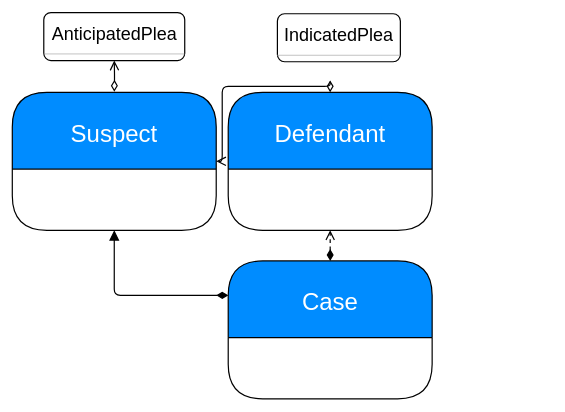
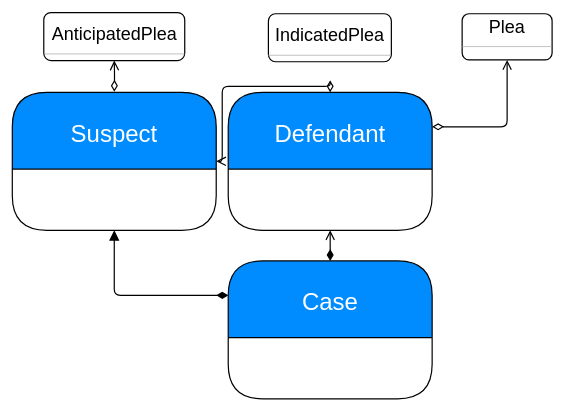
+ <mxCell id="11" value="&lt;p style=&quot;margin: 4px 0px 0px ; text-align: center ; font-size: 30px&quot;&gt;&lt;font style=&quot;font-size: 30px&quot;&gt;Plea&lt;/font&gt;&lt;/p&gt;&lt;hr style=&quot;font-size: 30px&quot; size=&quot;1&quot;&gt;&lt;div style=&quot;height: 2px ; font-size: 30px&quot;&gt;&lt;/div&gt;" style="verticalAlign=top;align=left;overflow=fill;fontSize=12;fontFamily=Helvetica;html=1;strokeWidth=2;rounded=1;" vertex="1" parent="1"><mxGeometry x="770" y="22" width="150" height="77" as="geometry" /></mxCell>
- <mxCell id="3" value="&lt;br&gt;&lt;p style=&quot;margin: 4px 0px 0px ; text-align: center ; font-size: 30px&quot;&gt;&lt;font style=&quot;font-size: 30px&quot;&gt;IndicatedPlea&lt;/font&gt;&lt;/p&gt;&lt;hr style=&quot;font-size: 30px&quot; size=&quot;1&quot;&gt;&lt;div style=&quot;height: 2px ; font-size: 30px&quot;&gt;&lt;/div&gt;" style="verticalAlign=top;align=left;overflow=fill;fontSize=12;fontFamily=Helvetica;html=1;strokeWidth=2;rounded=1;" parent="1" vertex="1"><mxGeometry x="462" y="22" width="205" height="80" as="geometry" /></mxCell>
+ <mxCell id="3" value="&lt;br&gt;&lt;p style=&quot;margin: 4px 0px 0px ; text-align: center ; font-size: 30px&quot;&gt;&lt;font style=&quot;font-size: 30px&quot;&gt;IndicatedPlea&lt;/font&gt;&lt;/p&gt;&lt;hr style=&quot;font-size: 30px&quot; size=&quot;1&quot;&gt;&lt;div style=&quot;height: 2px ; font-size: 30px&quot;&gt;&lt;/div&gt;" style="verticalAlign=top;align=left;overflow=fill;fontSize=12;fontFamily=Helvetica;html=1;strokeWidth=2;rounded=1;" parent="1" vertex="1"><mxGeometry x="447" y="22" width="205" height="80" as="geometry" /></mxCell>
+ <mxCell id="12" value="" style="endArrow=open;html=1;endSize=12;startArrow=diamondThin;startSize=14;startFill=0;edgeStyle=orthogonalEdgeStyle;align=left;verticalAlign=bottom;exitX=1;exitY=0.25;exitDx=0;exitDy=0;entryX=0.5;entryY=1;entryDx=0;entryDy=0;strokeWidth=2;" edge="1" parent="1" source="2" target="11"><mxGeometry x="-1" y="3" relative="1" as="geometry"><mxPoint x="560" y="163" as="sourcePoint" /><mxPoint x="560" y="101" as="targetPoint" /></mxGeometry></mxCell>
- <mxCell id="6" value="" style="endArrow=open;html=1;endSize=12;startArrow=diamondThin;startSize=14;startFill=1;edgeStyle=orthogonalEdgeStyle;align=left;verticalAlign=bottom;strokeWidth=2;exitX=0.5;exitY=0;exitDx=0;exitDy=0;entryX=0.5;entryY=1;entryDx=0;entryDy=0;dashed=1;" parent="1" source="5" target="2" edge="1"><mxGeometry x="-1" y="3" relative="1" as="geometry"><mxPoint x="380" y="682" as="sourcePoint" /><mxPoint x="540" y="682" as="targetPoint" /></mxGeometry></mxCell>
+ <mxCell id="6" value="" style="endArrow=open;html=1;endSize=12;startArrow=diamondThin;startSize=14;startFill=1;edgeStyle=orthogonalEdgeStyle;align=left;verticalAlign=bottom;strokeWidth=2;exitX=0.5;exitY=0;exitDx=0;exitDy=0;entryX=0.5;entryY=1;entryDx=0;entryDy=0;" parent="1" source="5" target="2" edge="1"><mxGeometry x="-1" y="3" relative="1" as="geometry"><mxPoint x="380" y="682" as="sourcePoint" /><mxPoint x="540" y="682" as="targetPoint" /></mxGeometry></mxCell>
